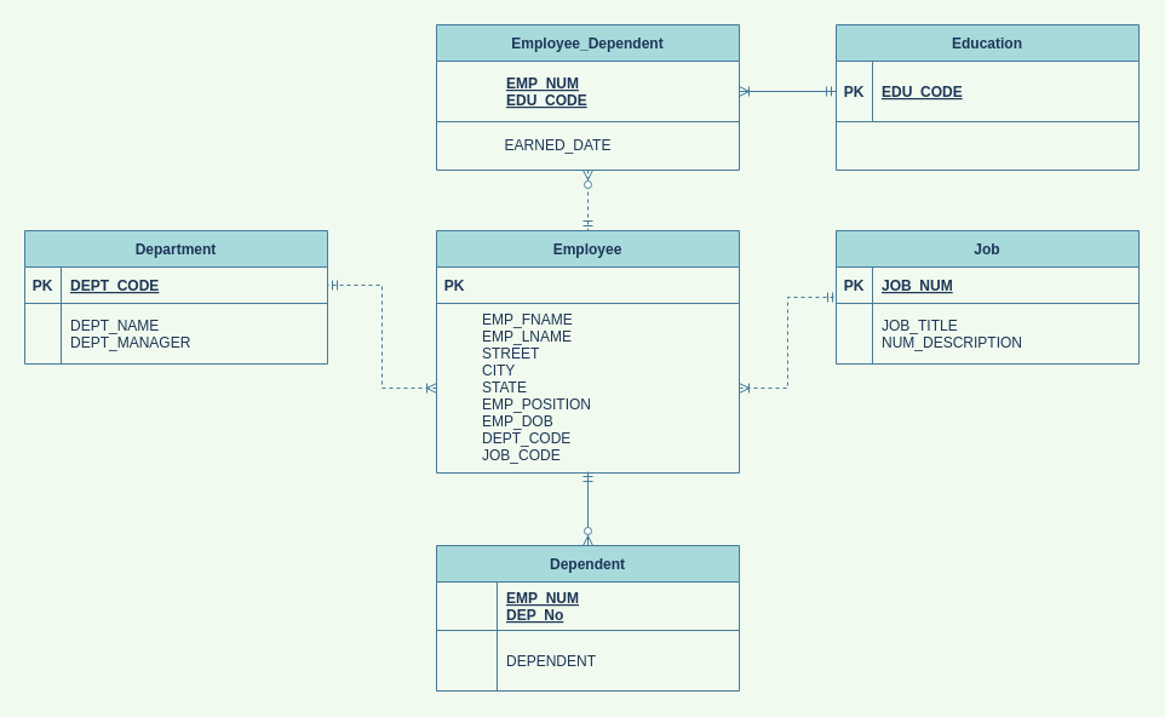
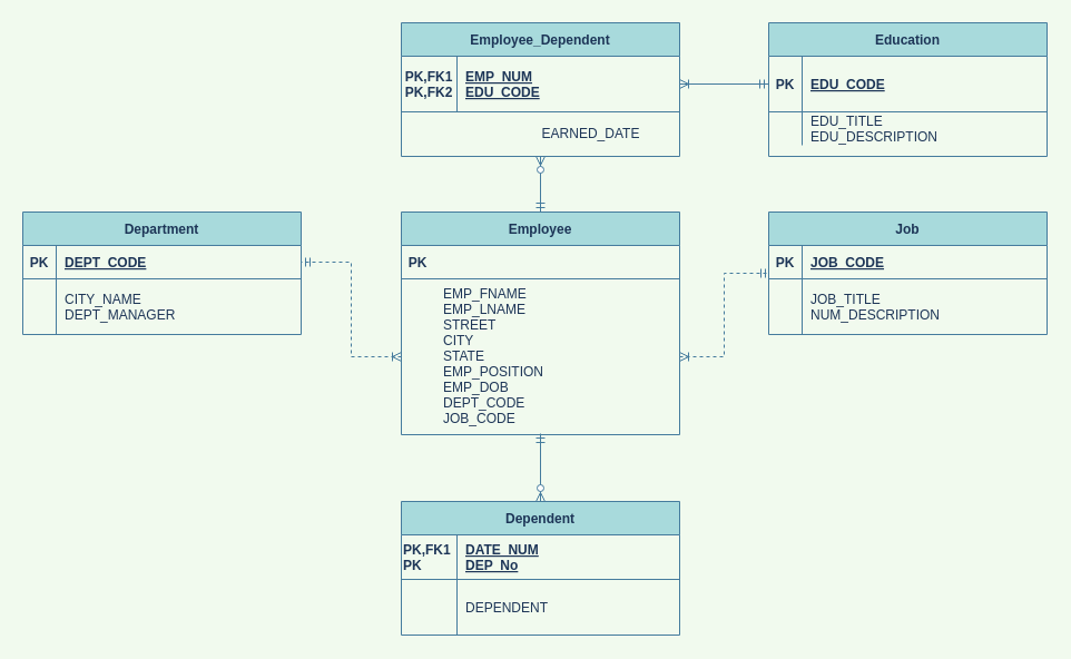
+ <mxCell id="17" value="PK,FK1&#10;PK,FK2" style="shape=partialRectangle;overflow=hidden;connectable=0;fillColor=none;top=0;left=0;bottom=0;right=0;fontStyle=1;strokeColor=#457B9D;fontColor=#1D3557;" parent="16" vertex="1"><mxGeometry width="50" height="50" as="geometry" /></mxCell>
+ <mxCell id="8" value="EDU_TITLE&#10;EDU_DESCRIPTION" style="shape=partialRectangle;overflow=hidden;connectable=0;fillColor=none;top=0;left=0;bottom=0;right=0;align=left;spacingLeft=6;strokeColor=#457B9D;fontColor=#1D3557;" parent="6" vertex="1"><mxGeometry x="30" width="220" height="30" as="geometry" /></mxCell>
- <mxCell id="19" value="EARNED_DATE" style="text;html=1;align=center;verticalAlign=middle;resizable=0;points=[];autosize=1;strokeColor=none;fontColor=#1D3557;" parent="1" vertex="1"><mxGeometry x="410" y="110" width="100" height="20" as="geometry" /></mxCell>
+ <mxCell id="19" value="EARNED_DATE" style="text;html=1;align=center;verticalAlign=middle;resizable=0;points=[];autosize=1;strokeColor=none;fontColor=#1D3557;" parent="1" vertex="1"><mxGeometry x="480" y="110" width="100" height="20" as="geometry" /></mxCell>
- <mxCell id="14" style="edgeStyle=orthogonalEdgeStyle;rounded=0;orthogonalLoop=1;jettySize=auto;html=1;exitX=0.5;exitY=1;exitDx=0;exitDy=0;entryX=0.5;entryY=0;entryDx=0;entryDy=0;startArrow=ERzeroToMany;startFill=1;endArrow=ERmandOne;endFill=0;labelBackgroundColor=#F1FAEE;strokeColor=#457B9D;fontColor=#1D3557;dashed=1;" parent="1" source="15" target="9" edge="1"><mxGeometry relative="1" as="geometry" /></mxCell>
+ <mxCell id="14" style="edgeStyle=orthogonalEdgeStyle;rounded=0;orthogonalLoop=1;jettySize=auto;html=1;exitX=0.5;exitY=1;exitDx=0;exitDy=0;entryX=0.5;entryY=0;entryDx=0;entryDy=0;startArrow=ERzeroToMany;startFill=1;endArrow=ERmandOne;endFill=0;labelBackgroundColor=#F1FAEE;strokeColor=#457B9D;fontColor=#1D3557;" parent="1" source="15" target="9" edge="1"><mxGeometry relative="1" as="geometry" /></mxCell>
- <mxCell id="24" value="JOB_NUM" style="shape=partialRectangle;overflow=hidden;connectable=0;fillColor=none;top=0;left=0;bottom=0;right=0;align=left;spacingLeft=6;fontStyle=5;strokeColor=#457B9D;fontColor=#1D3557;" parent="22" vertex="1"><mxGeometry x="30" width="220" height="30" as="geometry" /></mxCell>
+ <mxCell id="24" value="JOB_CODE" style="shape=partialRectangle;overflow=hidden;connectable=0;fillColor=none;top=0;left=0;bottom=0;right=0;align=left;spacingLeft=6;fontStyle=5;strokeColor=#457B9D;fontColor=#1D3557;" parent="22" vertex="1"><mxGeometry x="30" width="220" height="30" as="geometry" /></mxCell>
- <mxCell id="35" value="DEPT_NAME&#10;DEPT_MANAGER" style="shape=partialRectangle;overflow=hidden;connectable=0;fillColor=none;top=0;left=0;bottom=0;right=0;align=left;spacingLeft=6;strokeColor=#457B9D;fontColor=#1D3557;" parent="33" vertex="1"><mxGeometry x="30" width="220" height="50" as="geometry" /></mxCell>
+ <mxCell id="35" value="CITY_NAME&#10;DEPT_MANAGER" style="shape=partialRectangle;overflow=hidden;connectable=0;fillColor=none;top=0;left=0;bottom=0;right=0;align=left;spacingLeft=6;strokeColor=#457B9D;fontColor=#1D3557;" parent="33" vertex="1"><mxGeometry x="30" width="220" height="50" as="geometry" /></mxCell>
- <mxCell id="41" value="EMP_NUM&#10;DEP_No" style="shape=partialRectangle;overflow=hidden;connectable=0;fillColor=none;top=0;left=0;bottom=0;right=0;align=left;spacingLeft=6;fontStyle=5;strokeColor=#457B9D;fontColor=#1D3557;" parent="39" vertex="1"><mxGeometry x="50" width="200" height="40" as="geometry" /></mxCell>
+ <mxCell id="41" value="DATE_NUM&#10;DEP_No" style="shape=partialRectangle;overflow=hidden;connectable=0;fillColor=none;top=0;left=0;bottom=0;right=0;align=left;spacingLeft=6;fontStyle=5;strokeColor=#457B9D;fontColor=#1D3557;" parent="39" vertex="1"><mxGeometry x="50" width="200" height="40" as="geometry" /></mxCell>
+ <mxCell id="40" value="PK,FK1&#10;PK" style="shape=partialRectangle;overflow=hidden;connectable=0;fillColor=none;top=0;left=0;bottom=0;right=0;fontStyle=1;align=left;strokeColor=#457B9D;fontColor=#1D3557;" parent="39" vertex="1"><mxGeometry width="50" height="40" as="geometry" /></mxCell>
